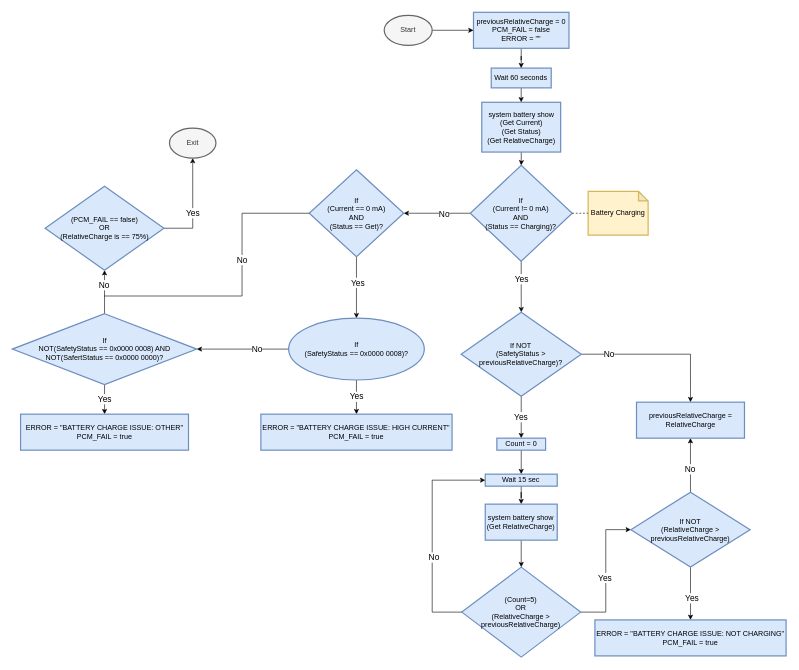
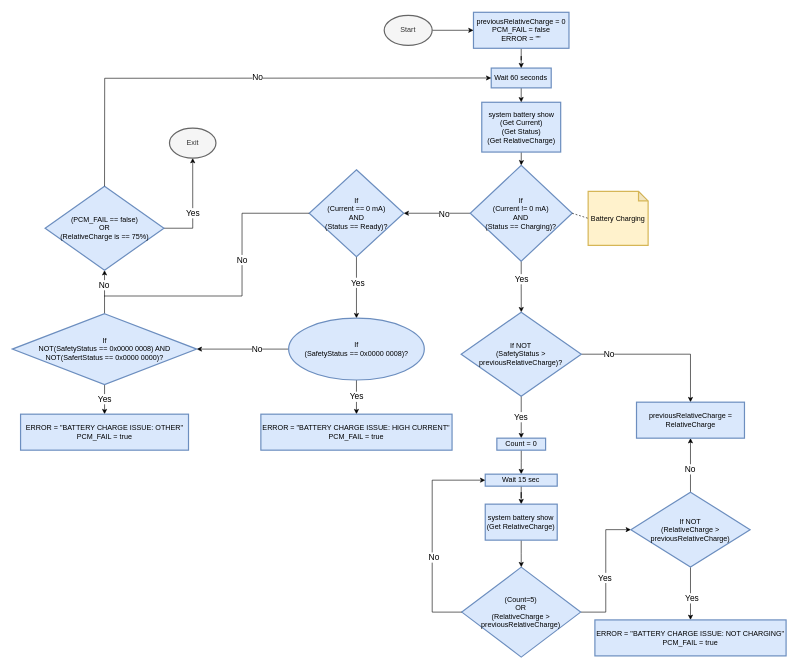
+ <mxCell id="51" value="" style="endArrow=classic;html=1;rounded=0;exitX=0.5;exitY=0;exitDx=0;exitDy=0;entryX=0;entryY=0.5;entryDx=0;entryDy=0;" parent="1" source="50" target="43" edge="1"><mxGeometry width="50" height="50" relative="1" as="geometry"><mxPoint x="480" y="290" as="sourcePoint" /><mxPoint x="680" y="113" as="targetPoint" /><Array as="points"><mxPoint x="174" y="130" /></Array></mxGeometry></mxCell>
+ <mxCell id="52" value="&lt;font style=&quot;font-size: 14px;&quot;&gt;No&lt;/font&gt;" style="edgeLabel;html=1;align=center;verticalAlign=middle;resizable=0;points=[];container=0;" parent="51" vertex="1" connectable="0"><mxGeometry x="0.053" y="1" relative="1" as="geometry"><mxPoint x="1" as="offset" /></mxGeometry></mxCell>
- <mxCell id="9" value="&lt;div&gt;If&lt;/div&gt;(Current == 0 mA)&lt;div&gt;AND&lt;/div&gt;&lt;div&gt;(Status == Get)?&lt;br&gt;&lt;/div&gt;" style="rhombus;whiteSpace=wrap;html=1;container=0;strokeWidth=2;fillColor=#dae8fc;strokeColor=#6c8ebf;" parent="1" vertex="1"><mxGeometry x="514.99" y="282.5" width="157.5" height="145" as="geometry" /></mxCell>
+ <mxCell id="9" value="&lt;div&gt;If&lt;/div&gt;(Current == 0 mA)&lt;div&gt;AND&lt;/div&gt;&lt;div&gt;(Status == Ready)?&lt;br&gt;&lt;/div&gt;" style="rhombus;whiteSpace=wrap;html=1;container=0;strokeWidth=2;fillColor=#dae8fc;strokeColor=#6c8ebf;" parent="1" vertex="1"><mxGeometry x="514.99" y="282.5" width="157.5" height="145" as="geometry" /></mxCell>
- <mxCell id="56" value="Battery Charging" style="shape=note;whiteSpace=wrap;html=1;backgroundOutline=1;darkOpacity=0.05;size=16;container=0;strokeWidth=2;fillColor=#fff2cc;strokeColor=#d6b656;" vertex="1" parent="1"><mxGeometry x="980" y="318.5" width="100" height="73" as="geometry" /></mxCell>
+ <mxCell id="56" value="Battery Charging" style="shape=note;whiteSpace=wrap;html=1;backgroundOutline=1;darkOpacity=0.05;size=16;container=0;strokeWidth=2;fillColor=#fff2cc;strokeColor=#d6b656;" vertex="1" parent="1"><mxGeometry x="980" y="318.5" width="100" height="90" as="geometry" /></mxCell>
